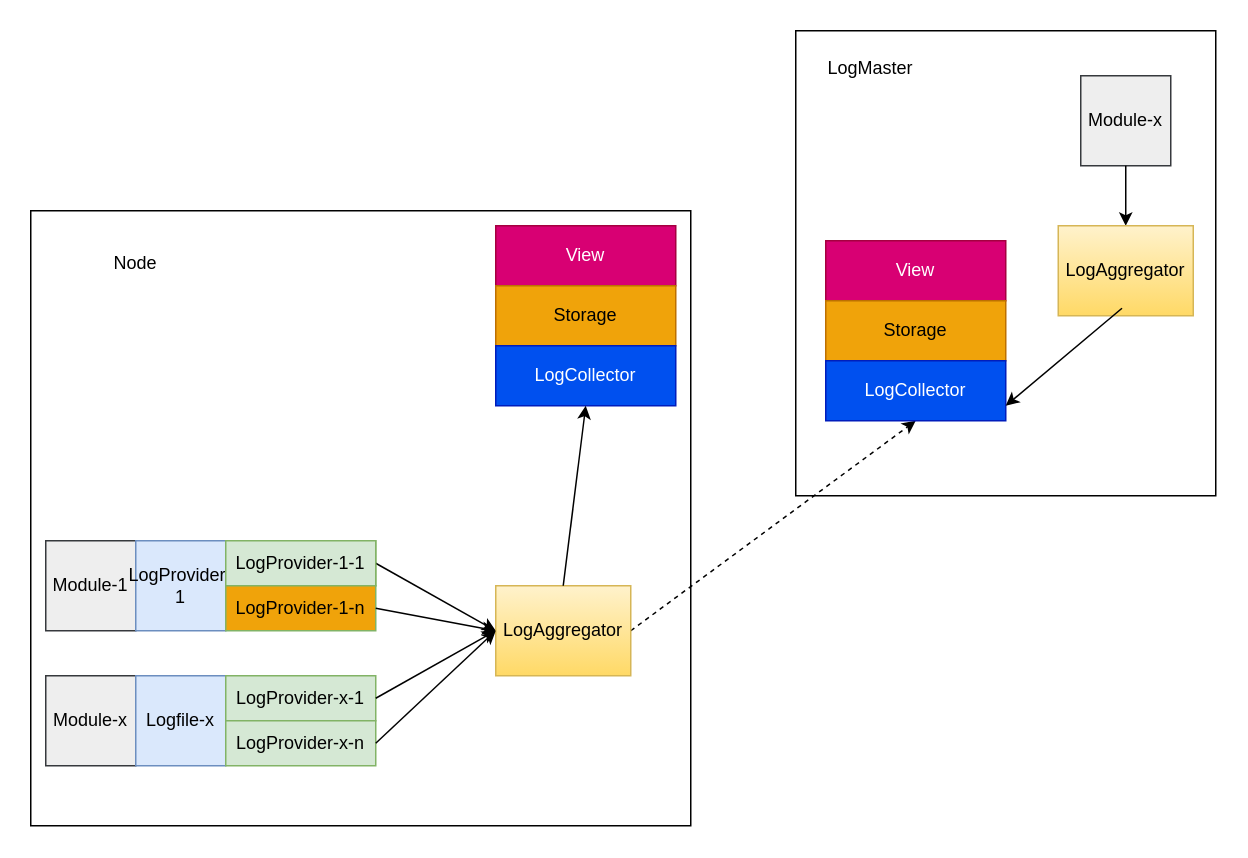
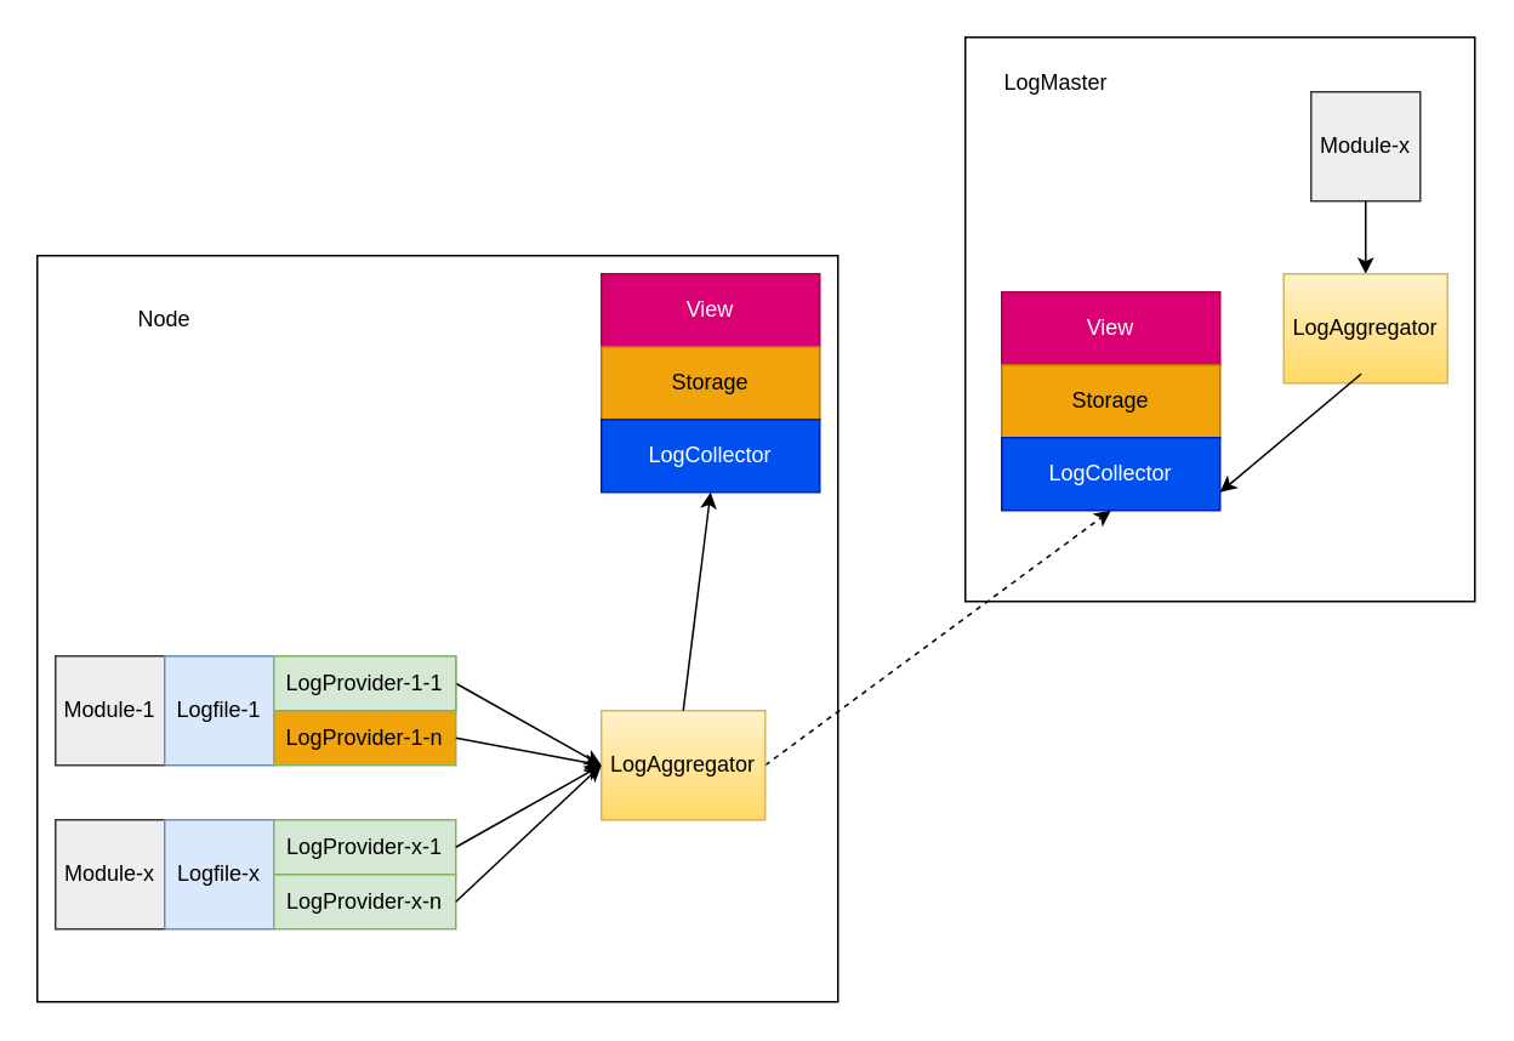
- <mxCell id="4" value="LogProvider-1" style="rounded=0;whiteSpace=wrap;html=1;fillColor=#dae8fc;strokeColor=#6c8ebf;" parent="1" vertex="1"><mxGeometry x="90" y="360" width="60" height="60" as="geometry" /></mxCell>
+ <mxCell id="4" value="Logfile-1" style="rounded=0;whiteSpace=wrap;html=1;fillColor=#dae8fc;strokeColor=#6c8ebf;" parent="1" vertex="1"><mxGeometry x="90" y="360" width="60" height="60" as="geometry" /></mxCell>
